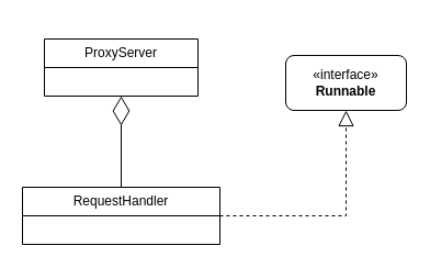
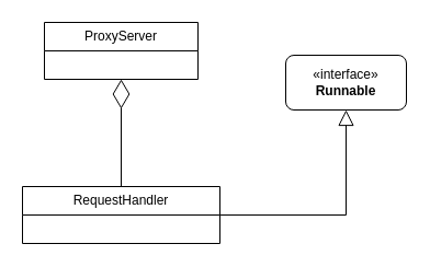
- <mxCell id="2" value="ProxyServer" style="swimlane;fontStyle=0;childLayout=stackLayout;horizontal=1;startSize=26;fillColor=none;horizontalStack=0;resizeParent=1;resizeParentMax=0;resizeLast=0;collapsible=1;marginBottom=0;whiteSpace=wrap;html=1;" vertex="1" parent="1"><mxGeometry x="40" y="35" width="140" height="52" as="geometry" /></mxCell>
+ <mxCell id="2" value="ProxyServer" style="swimlane;fontStyle=0;childLayout=stackLayout;horizontal=1;startSize=26;fillColor=none;horizontalStack=0;resizeParent=1;resizeParentMax=0;resizeLast=0;collapsible=1;marginBottom=0;whiteSpace=wrap;html=1;" vertex="1" parent="1"><mxGeometry x="40" y="20" width="140" height="52" as="geometry" /></mxCell>
- <mxCell id="6" value="" style="endArrow=block;dashed=1;endFill=0;endSize=12;html=1;rounded=0;exitX=1;exitY=0.5;exitDx=0;exitDy=0;entryX=0.5;entryY=1;entryDx=0;entryDy=0;" edge="1" parent="1" source="3" target="5"><mxGeometry width="160" relative="1" as="geometry"><mxPoint x="40" y="310" as="sourcePoint" /><mxPoint x="200" y="310" as="targetPoint" /><Array as="points"><mxPoint x="315" y="196" /></Array></mxGeometry></mxCell>
+ <mxCell id="6" value="" style="endArrow=block;dashed=0;endFill=0;endSize=12;html=1;rounded=0;exitX=1;exitY=0.5;exitDx=0;exitDy=0;entryX=0.5;entryY=1;entryDx=0;entryDy=0;" edge="1" parent="1" source="3" target="5"><mxGeometry width="160" relative="1" as="geometry"><mxPoint x="40" y="310" as="sourcePoint" /><mxPoint x="200" y="310" as="targetPoint" /><Array as="points"><mxPoint x="315" y="196" /></Array></mxGeometry></mxCell>
